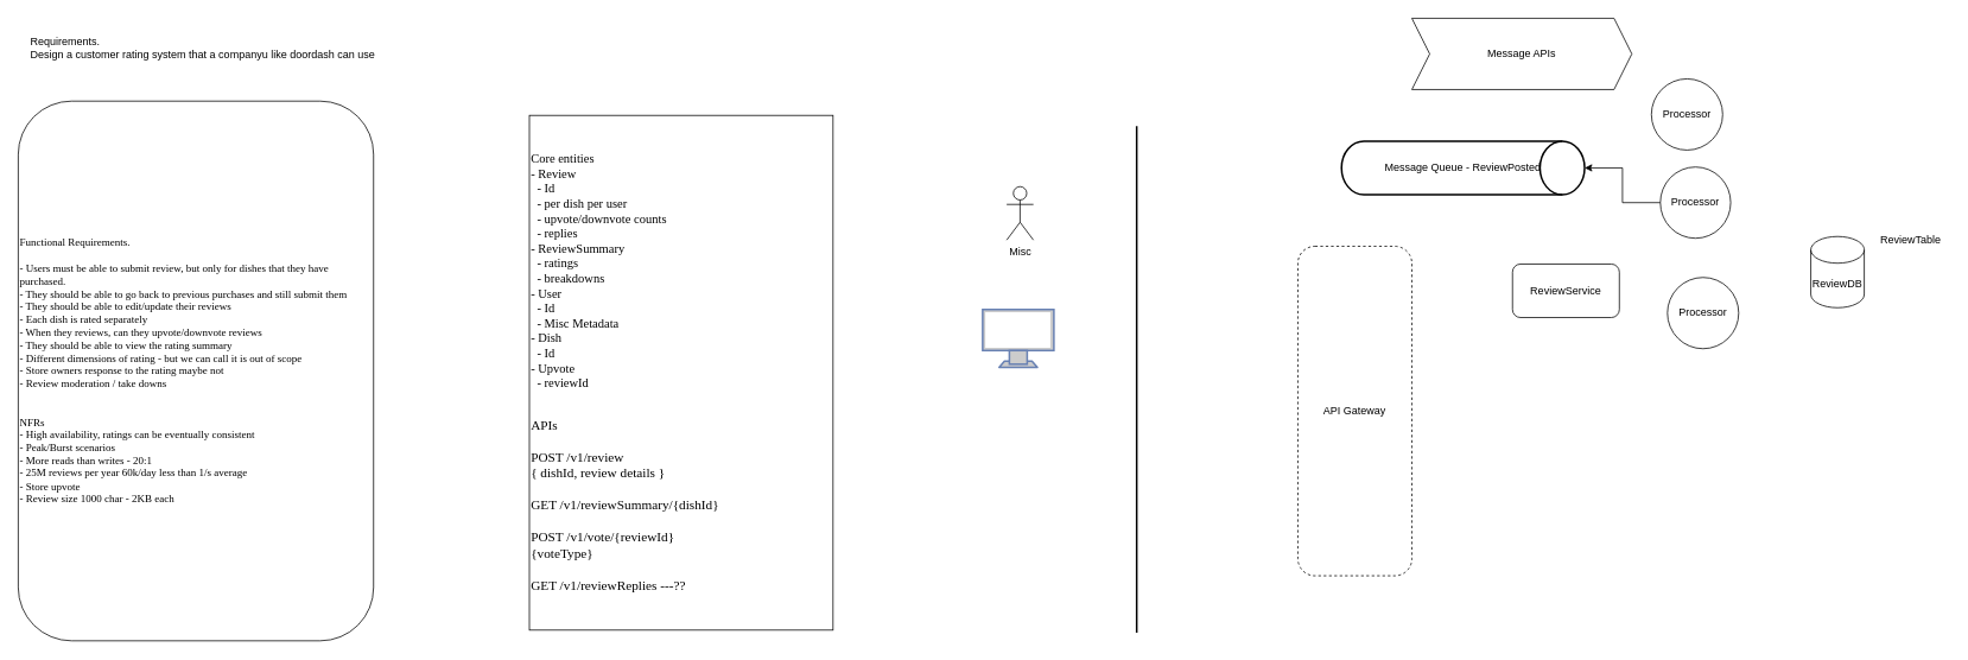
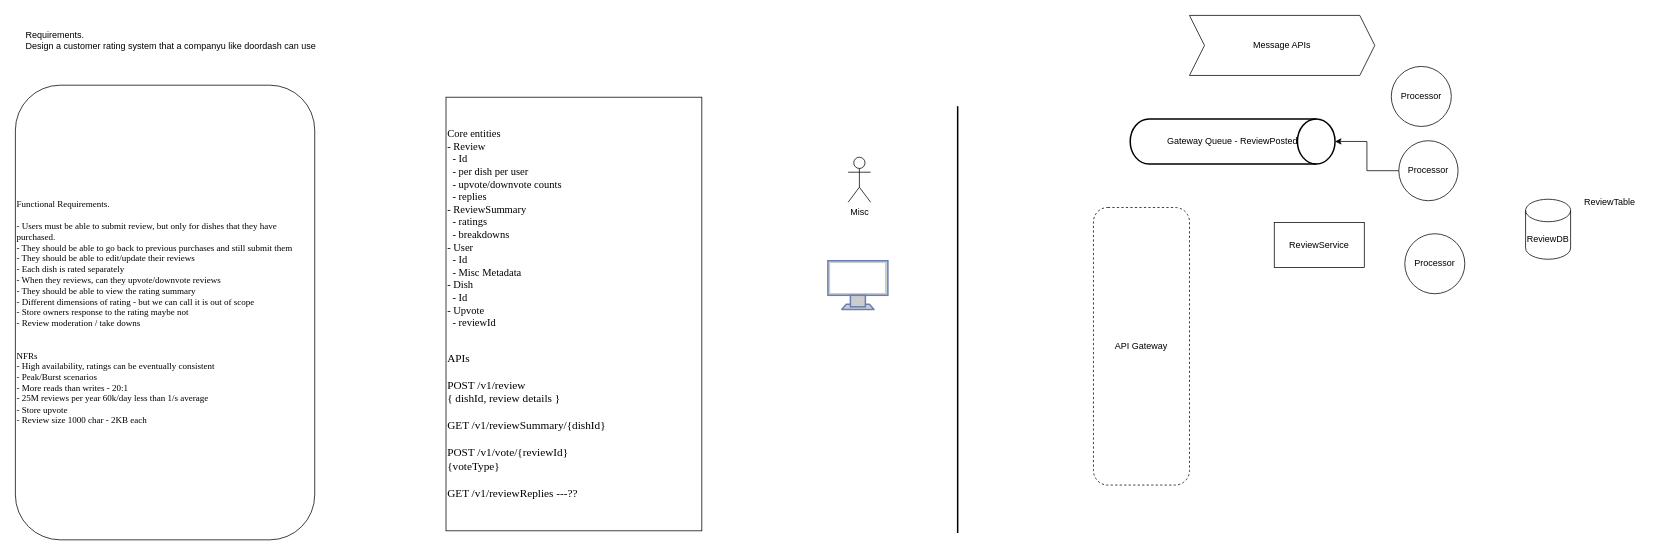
- <mxCell id="13" value="Message Queue - ReviewPosted" style="strokeWidth=2;html=1;shape=mxgraph.flowchart.direct_data;whiteSpace=wrap;" vertex="1" parent="1"><mxGeometry x="1506" y="158" width="273" height="60" as="geometry" /></mxCell>
+ <mxCell id="13" value="Gateway Queue - ReviewPosted" style="strokeWidth=2;html=1;shape=mxgraph.flowchart.direct_data;whiteSpace=wrap;" vertex="1" parent="1"><mxGeometry x="1506" y="158" width="273" height="60" as="geometry" /></mxCell>
- <mxCell id="8" value="ReviewService" style="rounded=1;whiteSpace=wrap;html=1;" vertex="1" parent="1"><mxGeometry x="1698" y="296" width="120" height="60" as="geometry" /></mxCell>
+ <mxCell id="8" value="ReviewService" style="whiteSpace=wrap;html=1;rounded=0;" vertex="1" parent="1"><mxGeometry x="1698" y="296" width="120" height="60" as="geometry" /></mxCell>
